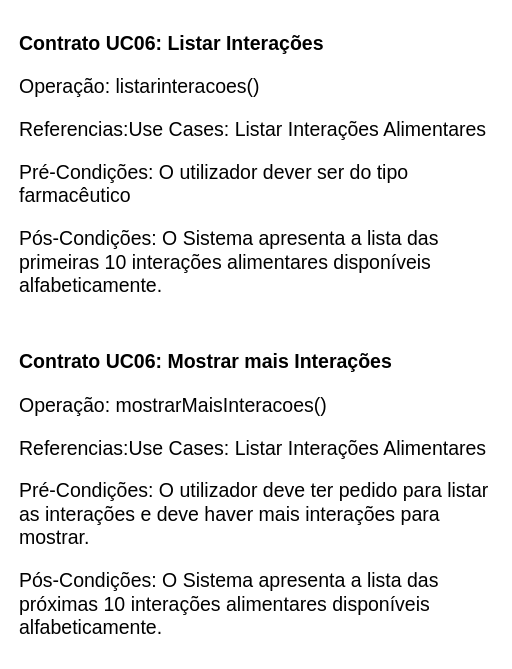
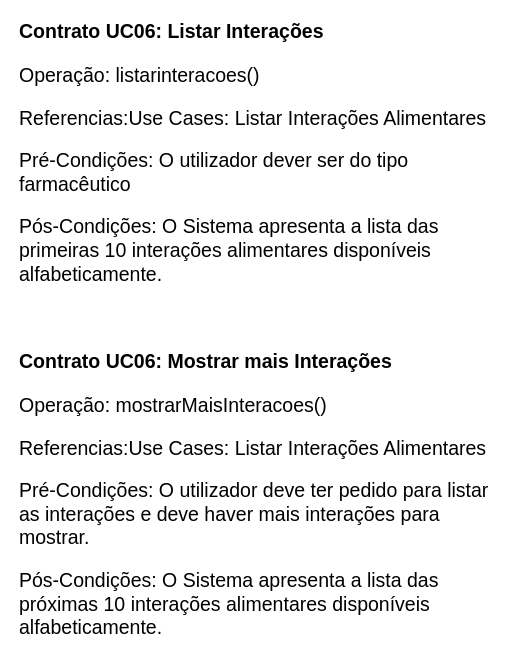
- <mxCell id="2" value="&lt;h1 style=&quot;font-size: 26px;&quot;&gt;&lt;font style=&quot;font-size: 26px;&quot;&gt;Contrato UC06: Listar Interações&lt;/font&gt;&lt;/h1&gt;&lt;p style=&quot;font-size: 26px;&quot;&gt;Operação: listarinteracoes()&lt;/p&gt;&lt;p style=&quot;font-size: 26px;&quot;&gt;Referencias:Use Cases: Listar Interações Alimentares&lt;/p&gt;&lt;p style=&quot;font-size: 26px;&quot;&gt;Pré-Condições: O utilizador dever ser do tipo farmacêutico&lt;/p&gt;&lt;p style=&quot;font-size: 26px;&quot;&gt;Pós-Condições: O Sistema apresenta a lista das primeiras 10 interações alimentares disponíveis alfabeticamente.&lt;/p&gt;&lt;p style=&quot;font-size: 26px;&quot;&gt;&lt;br&gt;&lt;/p&gt;&lt;p style=&quot;font-size: 26px;&quot;&gt;&lt;span style=&quot;white-space: pre;&quot;&gt;&#09;&lt;span style=&quot;white-space: pre;&quot;&gt;&#09;&lt;/span&gt;&lt;span style=&quot;white-space: pre;&quot;&gt;&#09;&lt;/span&gt; &lt;/span&gt;&amp;nbsp;&amp;nbsp;&lt;br&gt;&lt;/p&gt;&lt;p style=&quot;font-size: 26px;&quot;&gt;&lt;br&gt;&lt;/p&gt;" style="text;html=1;strokeColor=none;fillColor=none;spacing=5;spacingTop=-20;whiteSpace=wrap;overflow=hidden;rounded=0;" vertex="1" parent="1"><mxGeometry x="20" y="35" width="640" height="360" as="geometry" /></mxCell>
+ <mxCell id="2" value="&lt;h1 style=&quot;font-size: 26px;&quot;&gt;&lt;font style=&quot;font-size: 26px;&quot;&gt;Contrato UC06: Listar Interações&lt;/font&gt;&lt;/h1&gt;&lt;p style=&quot;font-size: 26px;&quot;&gt;Operação: listarinteracoes()&lt;/p&gt;&lt;p style=&quot;font-size: 26px;&quot;&gt;Referencias:Use Cases: Listar Interações Alimentares&lt;/p&gt;&lt;p style=&quot;font-size: 26px;&quot;&gt;Pré-Condições: O utilizador dever ser do tipo farmacêutico&lt;/p&gt;&lt;p style=&quot;font-size: 26px;&quot;&gt;Pós-Condições: O Sistema apresenta a lista das primeiras 10 interações alimentares disponíveis alfabeticamente.&lt;/p&gt;&lt;p style=&quot;font-size: 26px;&quot;&gt;&lt;br&gt;&lt;/p&gt;&lt;p style=&quot;font-size: 26px;&quot;&gt;&lt;span style=&quot;white-space: pre;&quot;&gt;&#09;&lt;span style=&quot;white-space: pre;&quot;&gt;&#09;&lt;/span&gt;&lt;span style=&quot;white-space: pre;&quot;&gt;&#09;&lt;/span&gt; &lt;/span&gt;&amp;nbsp;&amp;nbsp;&lt;br&gt;&lt;/p&gt;&lt;p style=&quot;font-size: 26px;&quot;&gt;&lt;br&gt;&lt;/p&gt;" style="text;html=1;strokeColor=none;fillColor=none;spacing=5;spacingTop=-20;whiteSpace=wrap;overflow=hidden;rounded=0;" vertex="1" parent="1"><mxGeometry x="20" y="20" width="640" height="360" as="geometry" /></mxCell>
